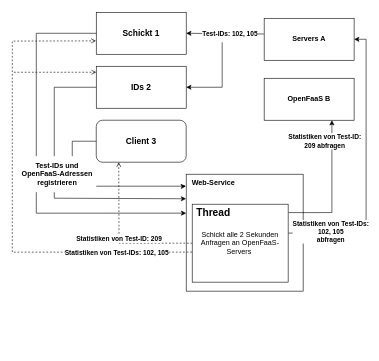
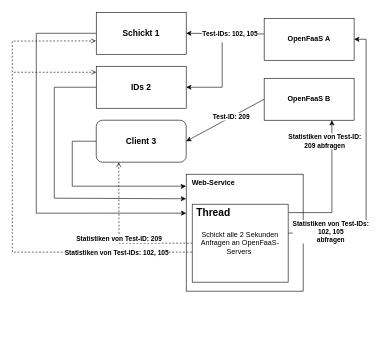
- <mxCell id="13" value="&lt;b&gt;Servers A&lt;/b&gt;" style="rounded=0;whiteSpace=wrap;html=1;fillColor=none;" parent="1" vertex="1"><mxGeometry x="440" y="30" width="150" height="70" as="geometry" /></mxCell>
+ <mxCell id="13" value="&lt;b&gt;OpenFaaS A&lt;/b&gt;" style="rounded=0;whiteSpace=wrap;html=1;fillColor=none;" parent="1" vertex="1"><mxGeometry x="440" y="30" width="150" height="70" as="geometry" /></mxCell>
+ <mxCell id="11" value="" style="endArrow=classic;html=1;rounded=0;exitX=0;exitY=0.5;exitDx=0;exitDy=0;entryX=1;entryY=0.5;entryDx=0;entryDy=0;" parent="1" source="5" target="29" edge="1"><mxGeometry width="50" height="50" relative="1" as="geometry"><mxPoint x="540" y="270" as="sourcePoint" /><mxPoint x="590" y="220" as="targetPoint" /></mxGeometry></mxCell>
+ <mxCell id="12" value="Test-ID: 209" style="edgeLabel;html=1;align=center;verticalAlign=middle;resizable=0;points=[];fontStyle=1" parent="11" vertex="1" connectable="0"><mxGeometry x="-0.145" y="-1" relative="1" as="geometry"><mxPoint as="offset" /></mxGeometry></mxCell>
- <mxCell id="16" value="&lt;b&gt;&lt;span&gt;Test-IDs und OpenFaaS-Adressen registrieren&lt;/span&gt;&lt;/b&gt;" style="rounded=0;whiteSpace=wrap;html=1;fillColor=default;strokeColor=none;" parent="1" vertex="1"><mxGeometry x="30" y="260" width="130" height="60" as="geometry" /></mxCell>
